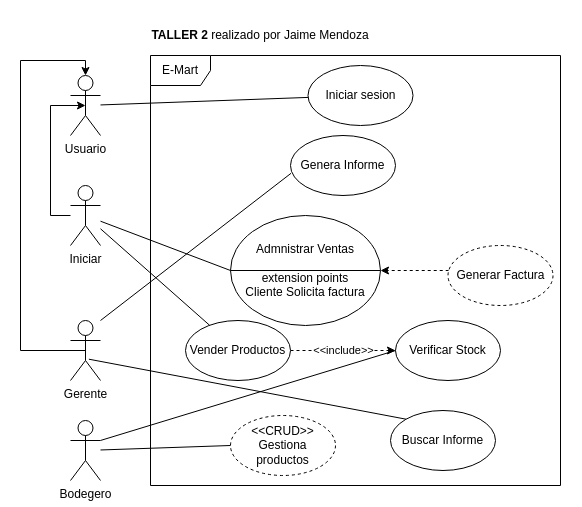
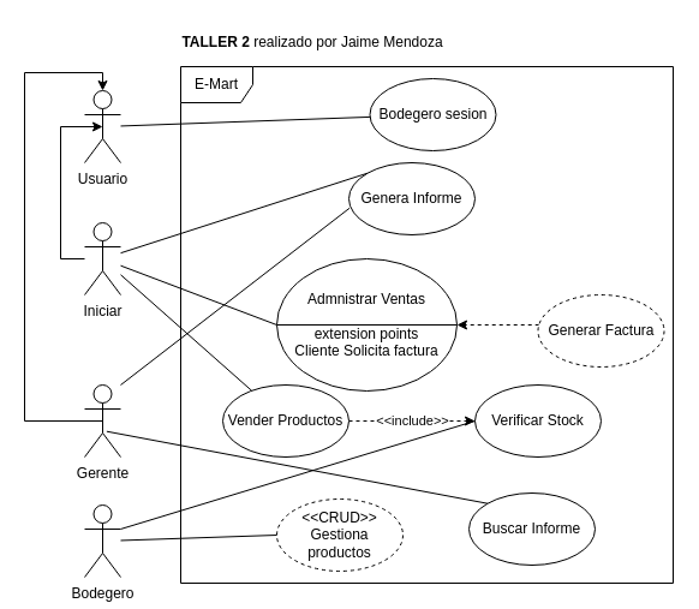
- <mxCell id="21" value="Iniciar sesion" style="ellipse;whiteSpace=wrap;html=1;" vertex="1" parent="1"><mxGeometry x="307.5" y="65" width="105" height="60" as="geometry" /></mxCell>
+ <mxCell id="21" value="Bodegero sesion" style="ellipse;whiteSpace=wrap;html=1;" vertex="1" parent="1"><mxGeometry x="307.5" y="65" width="105" height="60" as="geometry" /></mxCell>
+ <mxCell id="20" value="" style="endArrow=none;html=1;rounded=0;entryX=0;entryY=0;entryDx=0;entryDy=0;" edge="1" parent="1" source="4" target="19"><mxGeometry width="50" height="50" relative="1" as="geometry"><mxPoint x="310" y="450" as="sourcePoint" /><mxPoint x="360" y="400" as="targetPoint" /></mxGeometry></mxCell>
